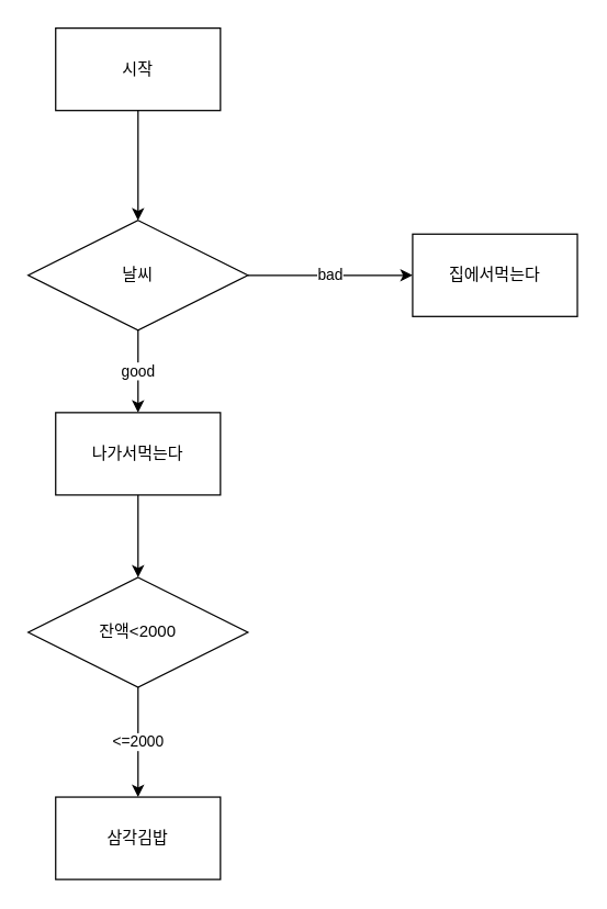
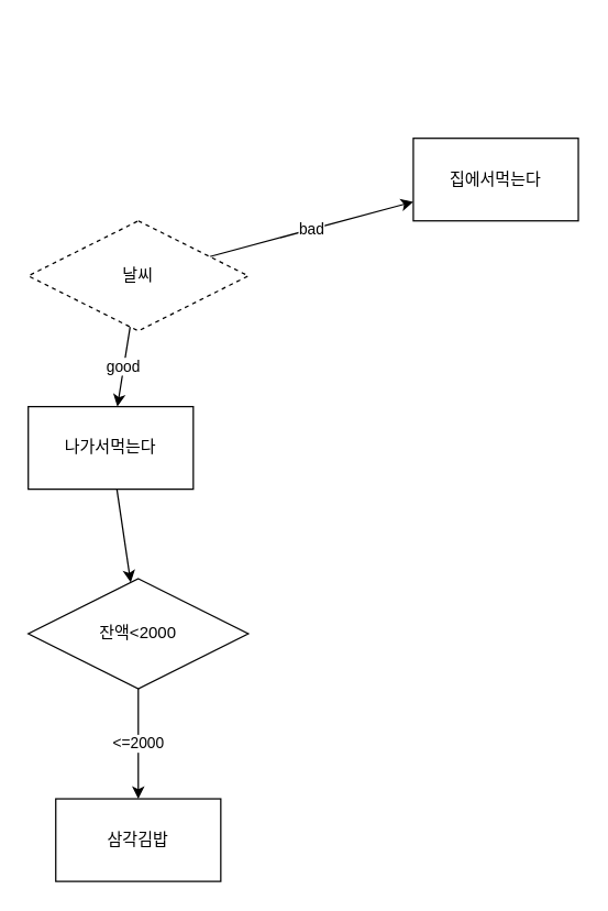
- <mxCell id="3" value="시작" style="rounded=0;whiteSpace=wrap;html=1;" vertex="1" parent="1"><mxGeometry x="40" y="20" width="120" height="60" as="geometry" /></mxCell>
- <mxCell id="2" value="" style="edgeStyle=none;html=1;" edge="1" parent="1" source="3" target="6"><mxGeometry relative="1" as="geometry" /></mxCell>
- <mxCell id="6" value="날씨" style="rhombus;whiteSpace=wrap;html=1;rounded=0;" vertex="1" parent="1"><mxGeometry x="20" y="160" width="160" height="80" as="geometry" /></mxCell>
+ <mxCell id="6" value="날씨" style="rhombus;whiteSpace=wrap;html=1;rounded=0;dashed=1;" vertex="1" parent="1"><mxGeometry x="20" y="160" width="160" height="80" as="geometry" /></mxCell>
- <mxCell id="7" value="집에서먹는다" style="whiteSpace=wrap;html=1;rounded=0;" vertex="1" parent="1"><mxGeometry x="300" y="170" width="120" height="60" as="geometry" /></mxCell>
+ <mxCell id="7" value="집에서먹는다" style="whiteSpace=wrap;html=1;rounded=0;" vertex="1" parent="1"><mxGeometry x="300" y="100" width="120" height="60" as="geometry" /></mxCell>
- <mxCell id="9" value="나가서먹는다" style="whiteSpace=wrap;html=1;rounded=0;" vertex="1" parent="1"><mxGeometry x="40" y="300" width="120" height="60" as="geometry" /></mxCell>
+ <mxCell id="9" value="나가서먹는다" style="whiteSpace=wrap;html=1;rounded=0;" vertex="1" parent="1"><mxGeometry x="20" y="295" width="120" height="60" as="geometry" /></mxCell>
